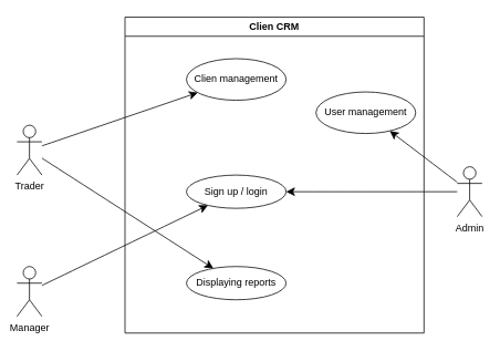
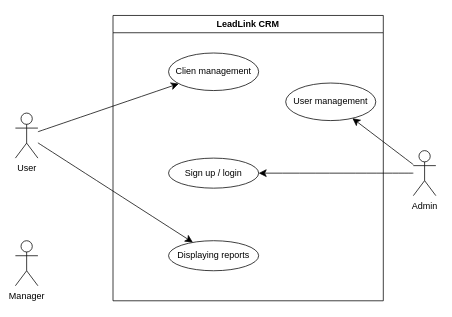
- <mxCell id="5" value="Clien CRM" style="swimlane;whiteSpace=wrap;html=1;" vertex="1" parent="1"><mxGeometry x="150" y="20" width="360" height="380" as="geometry" /></mxCell>
+ <mxCell id="5" value="LeadLink CRM" style="swimlane;whiteSpace=wrap;html=1;" vertex="1" parent="1"><mxGeometry x="150" y="20" width="360" height="380" as="geometry" /></mxCell>
- <mxCell id="4" value="Trader" style="shape=umlActor;verticalLabelPosition=bottom;verticalAlign=top;html=1;outlineConnect=0;" vertex="1" parent="1"><mxGeometry x="20" y="150" width="30" height="60" as="geometry" /></mxCell>
+ <mxCell id="4" value="User" style="shape=umlActor;verticalLabelPosition=bottom;verticalAlign=top;html=1;outlineConnect=0;" vertex="1" parent="1"><mxGeometry x="20" y="150" width="30" height="60" as="geometry" /></mxCell>
- <mxCell id="10" value="" style="edgeStyle=none;curved=1;rounded=0;orthogonalLoop=1;jettySize=auto;html=1;fontSize=12;startSize=8;endSize=8;" edge="1" parent="1" source="11" target="9"><mxGeometry relative="1" as="geometry" /></mxCell>
